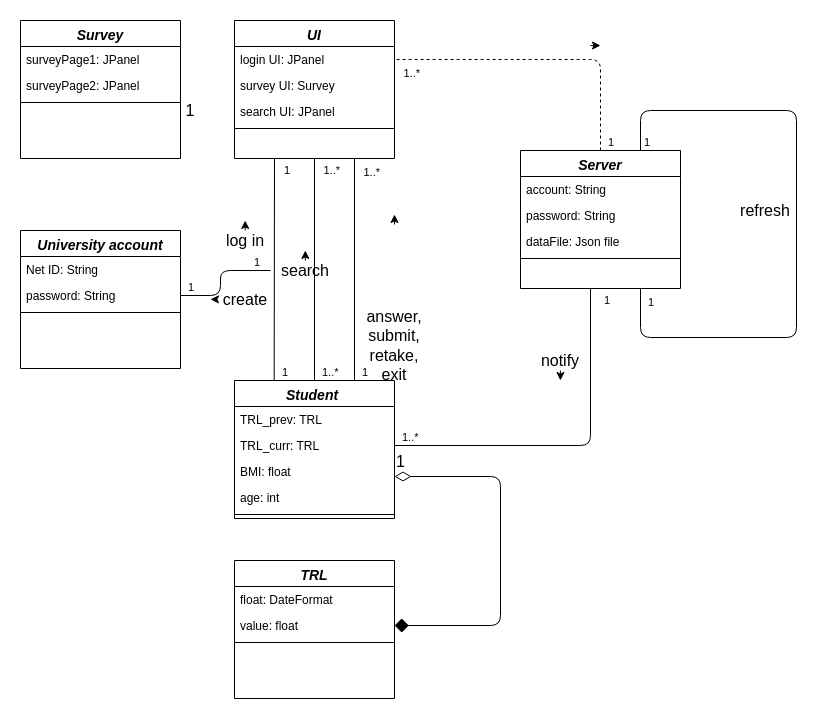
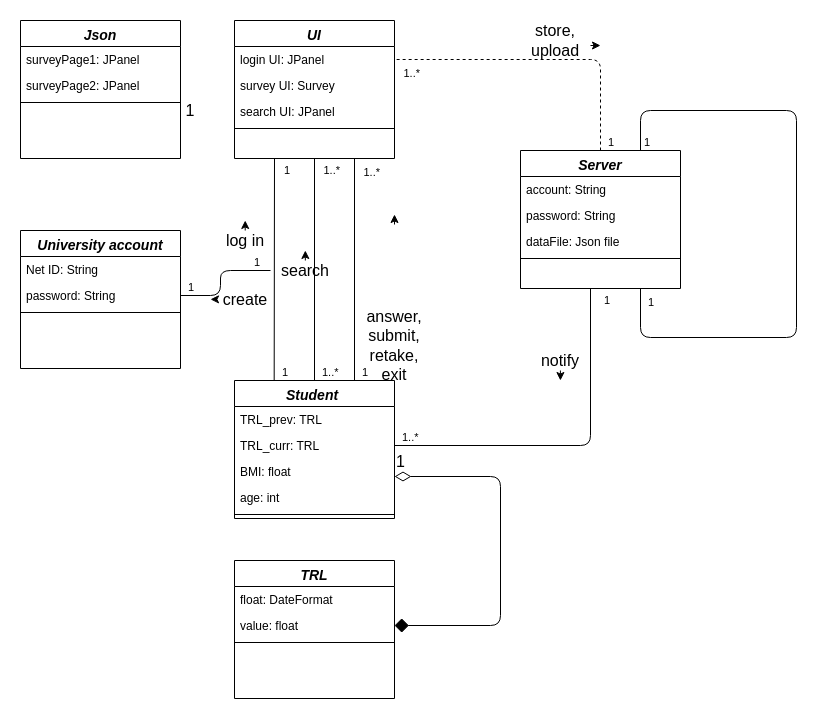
- <mxCell id="25" value="Survey" style="swimlane;fontStyle=3;align=center;verticalAlign=top;childLayout=stackLayout;horizontal=1;startSize=26;horizontalStack=0;resizeParent=1;resizeLast=0;collapsible=1;marginBottom=0;rounded=0;shadow=0;strokeWidth=1;fontSize=14;" parent="1" vertex="1"><mxGeometry x="20" y="20" width="160" height="138" as="geometry"><mxRectangle x="230" y="140" width="160" height="26" as="alternateBounds" /></mxGeometry></mxCell>
+ <mxCell id="25" value="Json" style="swimlane;fontStyle=3;align=center;verticalAlign=top;childLayout=stackLayout;horizontal=1;startSize=26;horizontalStack=0;resizeParent=1;resizeLast=0;collapsible=1;marginBottom=0;rounded=0;shadow=0;strokeWidth=1;fontSize=14;" parent="1" vertex="1"><mxGeometry x="20" y="20" width="160" height="138" as="geometry"><mxRectangle x="230" y="140" width="160" height="26" as="alternateBounds" /></mxGeometry></mxCell>
+ <mxCell id="18" value="store, upload" style="text;html=1;strokeColor=none;fillColor=none;align=center;verticalAlign=middle;whiteSpace=wrap;rounded=0;fontSize=16;" parent="1" vertex="1"><mxGeometry x="535" y="30" width="40" height="20" as="geometry" /></mxCell>
- <mxCell id="63" value="refresh" style="text;html=1;strokeColor=none;fillColor=none;align=center;verticalAlign=middle;whiteSpace=wrap;rounded=0;fontSize=16;" parent="1" vertex="1"><mxGeometry x="740" y="200" width="50" height="20" as="geometry" /></mxCell>
